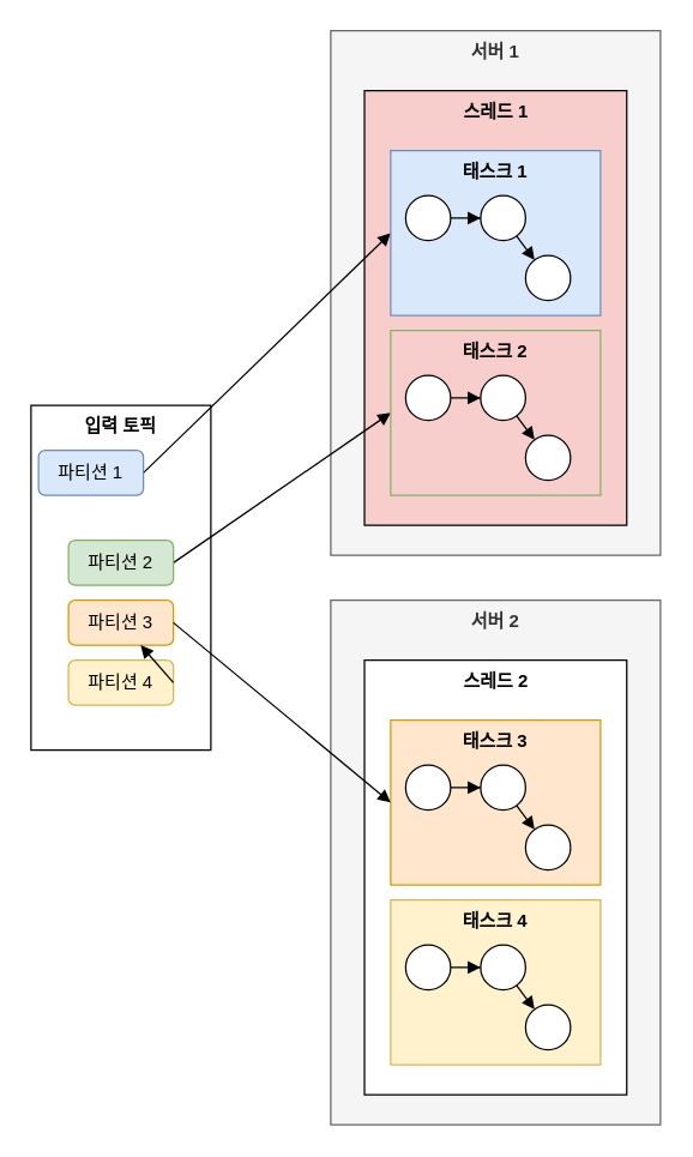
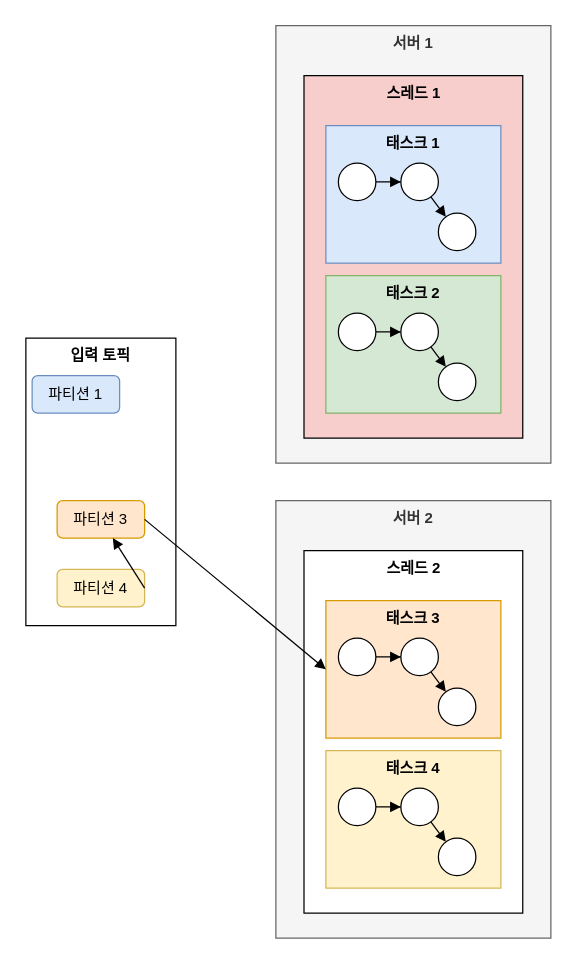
- <mxCell id="17" value="태스크 2" style="rounded=0;whiteSpace=wrap;html=1;verticalAlign=top;fontStyle=1;fillColor=#f8cecc;strokeColor=#82b366;" vertex="1" parent="1"><mxGeometry x="260" y="220" width="140" height="110" as="geometry" /></mxCell>
+ <mxCell id="17" value="태스크 2" style="rounded=0;whiteSpace=wrap;html=1;verticalAlign=top;fontStyle=1;fillColor=#d5e8d4;strokeColor=#82b366;" vertex="1" parent="1"><mxGeometry x="260" y="220" width="140" height="110" as="geometry" /></mxCell>
- <mxCell id="5" style="rounded=0;orthogonalLoop=1;jettySize=auto;html=1;entryX=0;entryY=0.5;entryDx=0;entryDy=0;endArrow=block;endFill=1;exitX=1;exitY=0.5;exitDx=0;exitDy=0;" edge="1" parent="1" source="6" target="9"><mxGeometry relative="1" as="geometry" /></mxCell>
- <mxCell id="7" style="rounded=0;orthogonalLoop=1;jettySize=auto;html=1;entryX=0;entryY=0.5;entryDx=0;entryDy=0;endArrow=block;endFill=1;exitX=1;exitY=0.5;exitDx=0;exitDy=0;" edge="1" parent="1" source="8" target="17"><mxGeometry relative="1" as="geometry" /></mxCell>
- <mxCell id="8" value="파티션 2" style="rounded=1;whiteSpace=wrap;html=1;fillColor=#d5e8d4;strokeColor=#82b366;" vertex="1" parent="1"><mxGeometry x="45" y="360" width="70" height="30" as="geometry" /></mxCell>
- <mxCell id="16" value="파티션 4" style="rounded=1;whiteSpace=wrap;html=1;fillColor=#fff2cc;strokeColor=#d6b656;" vertex="1" parent="1"><mxGeometry x="45" y="440" width="70" height="30" as="geometry" /></mxCell>
+ <mxCell id="16" value="파티션 4" style="rounded=1;whiteSpace=wrap;html=1;fillColor=#fff2cc;strokeColor=#d6b656;" vertex="1" parent="1"><mxGeometry x="45" y="455" width="70" height="30" as="geometry" /></mxCell>
